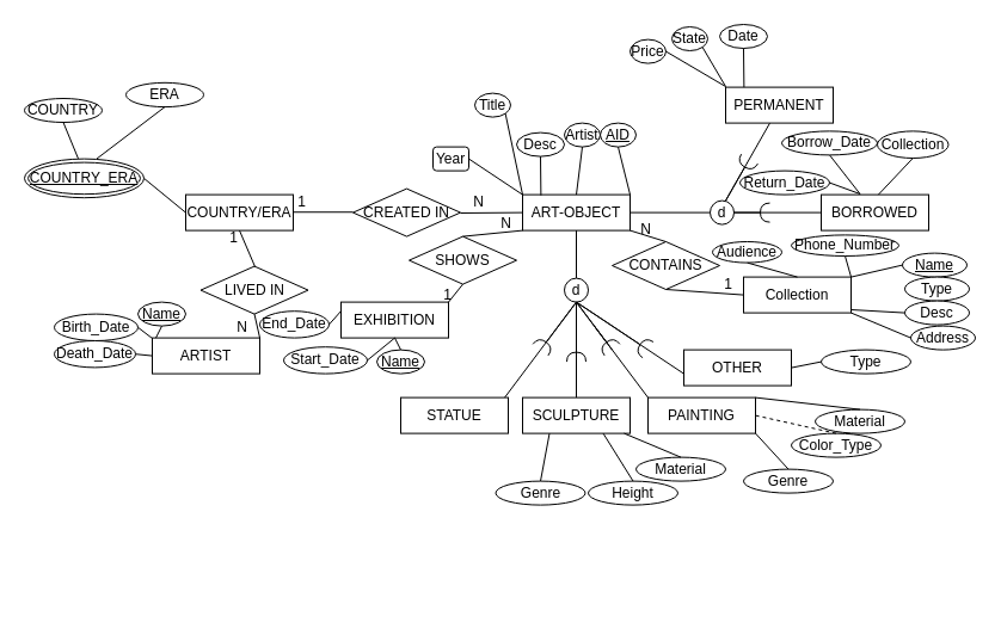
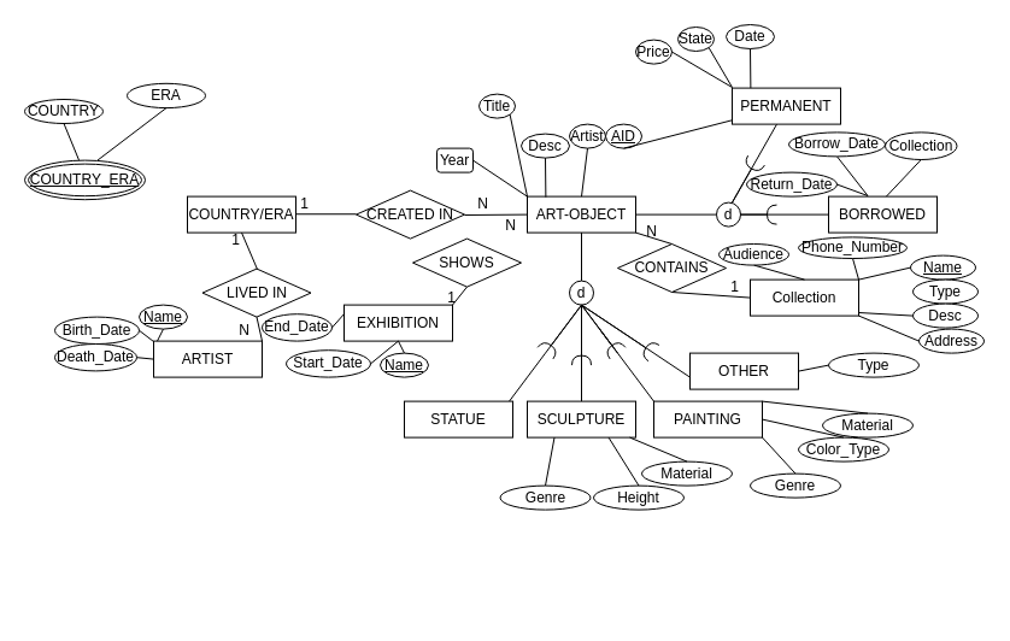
- <mxCell id="4" value="" style="endArrow=none;html=1;rounded=0;exitX=0.5;exitY=1;exitDx=0;exitDy=0;entryX=1;entryY=0;entryDx=0;entryDy=0;" edge="1" parent="1" source="3" target="2"><mxGeometry width="50" height="50" relative="1" as="geometry"><mxPoint x="412" y="232.6" as="sourcePoint" /><mxPoint x="462" y="182.6" as="targetPoint" /></mxGeometry></mxCell>
+ <mxCell id="4" value="" style="endArrow=none;html=1;rounded=0;exitX=0.5;exitY=1;exitDx=0;exitDy=0;" edge="1" parent="1" source="3" target="50"><mxGeometry width="50" height="50" relative="1" as="geometry"><mxPoint x="412" y="232.6" as="sourcePoint" /><mxPoint x="462" y="182.6" as="targetPoint" /></mxGeometry></mxCell>
- <mxCell id="87" value="" style="endArrow=none;html=1;rounded=0;entryX=0;entryY=0.5;entryDx=0;entryDy=0;exitX=1;exitY=0.5;exitDx=0;exitDy=0;" edge="1" parent="1" source="86" target="67"><mxGeometry width="50" height="50" relative="1" as="geometry"><mxPoint x="223" y="233" as="sourcePoint" /><mxPoint x="210" y="203" as="targetPoint" /></mxGeometry></mxCell>
- <mxCell id="91" value="" style="endArrow=none;html=1;rounded=0;entryX=0.5;entryY=0;entryDx=0;entryDy=0;exitX=0;exitY=1;exitDx=0;exitDy=0;" edge="1" parent="1" source="2" target="89"><mxGeometry width="50" height="50" relative="1" as="geometry"><mxPoint x="397" y="248" as="sourcePoint" /><mxPoint x="385" y="263" as="targetPoint" /></mxGeometry></mxCell>
- <mxCell id="31" value="" style="endArrow=none;html=1;rounded=0;exitX=0.5;exitY=0;exitDx=0;exitDy=0;entryX=1;entryY=0.5;entryDx=0;entryDy=0;dashed=1;" edge="1" parent="1" source="30" target="26"><mxGeometry width="50" height="50" relative="1" as="geometry"><mxPoint x="592" y="392.6" as="sourcePoint" /><mxPoint x="592.39" y="425.2" as="targetPoint" /></mxGeometry></mxCell>
+ <mxCell id="31" value="" style="endArrow=none;html=1;rounded=0;exitX=0.5;exitY=0;exitDx=0;exitDy=0;entryX=1;entryY=0.5;entryDx=0;entryDy=0;" edge="1" parent="1" source="30" target="26"><mxGeometry width="50" height="50" relative="1" as="geometry"><mxPoint x="592" y="392.6" as="sourcePoint" /><mxPoint x="592.39" y="425.2" as="targetPoint" /></mxGeometry></mxCell>
